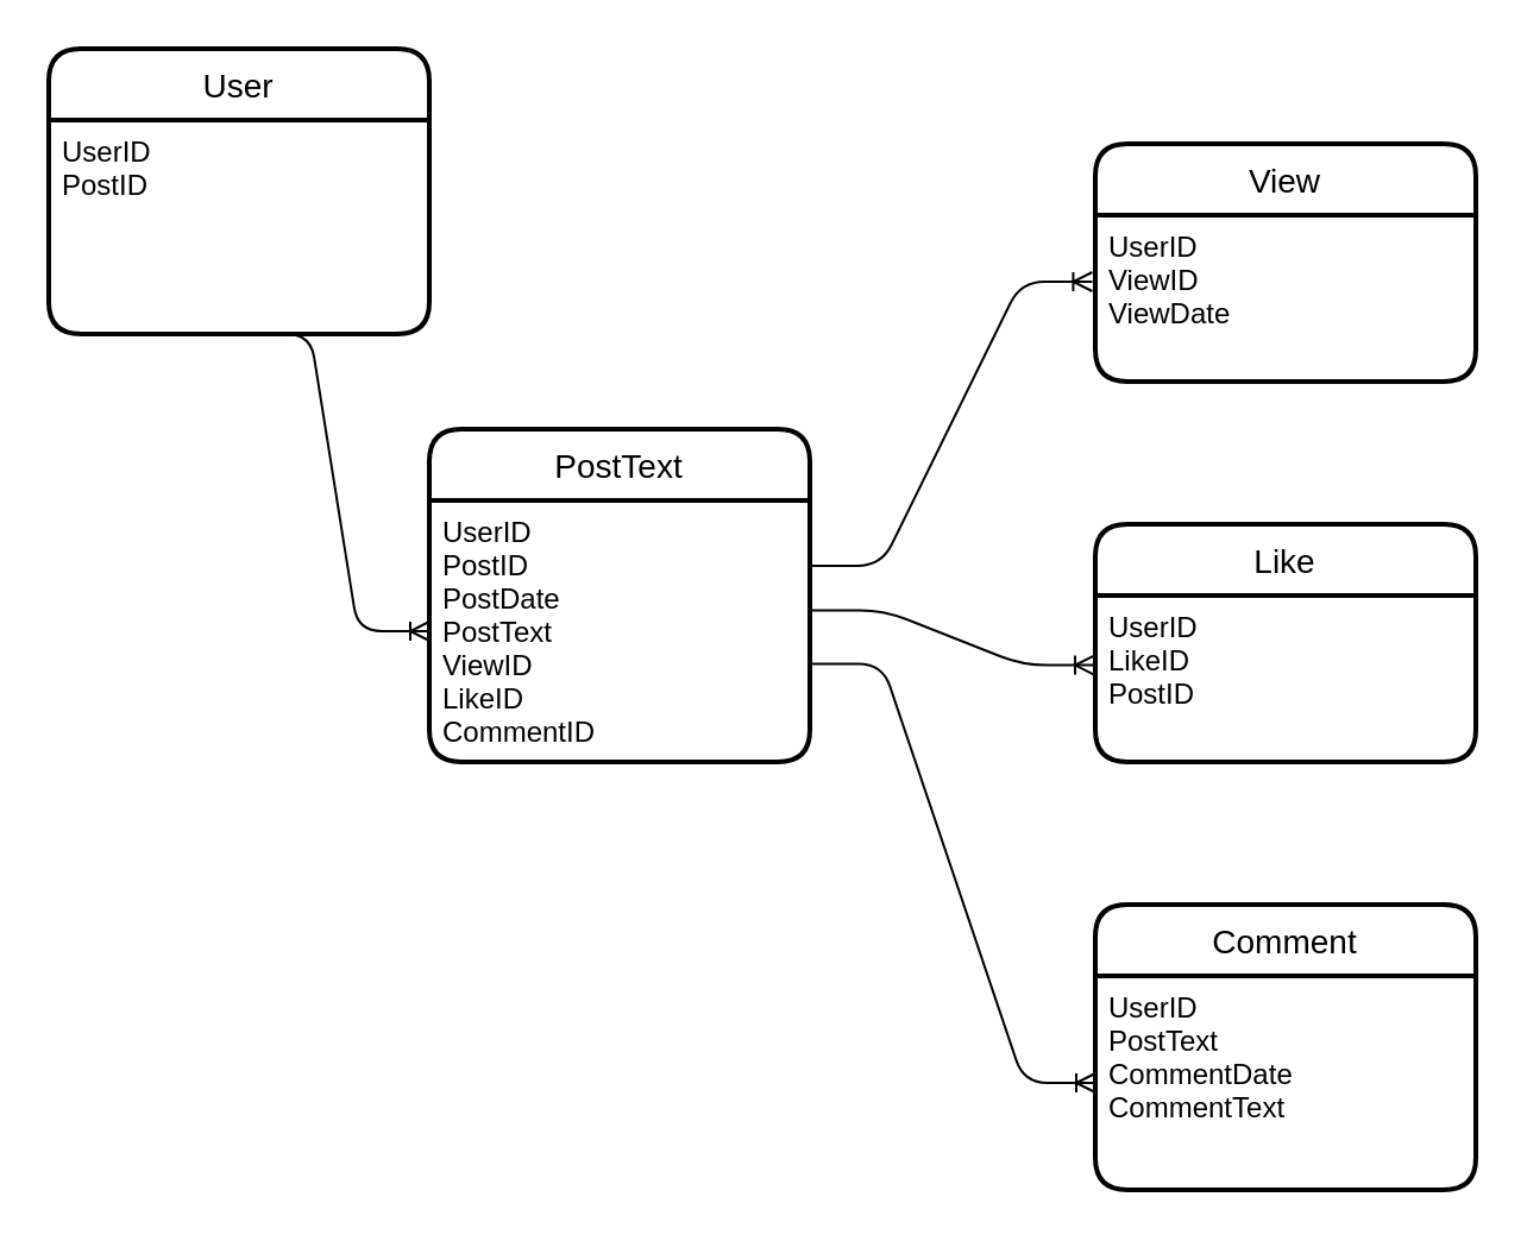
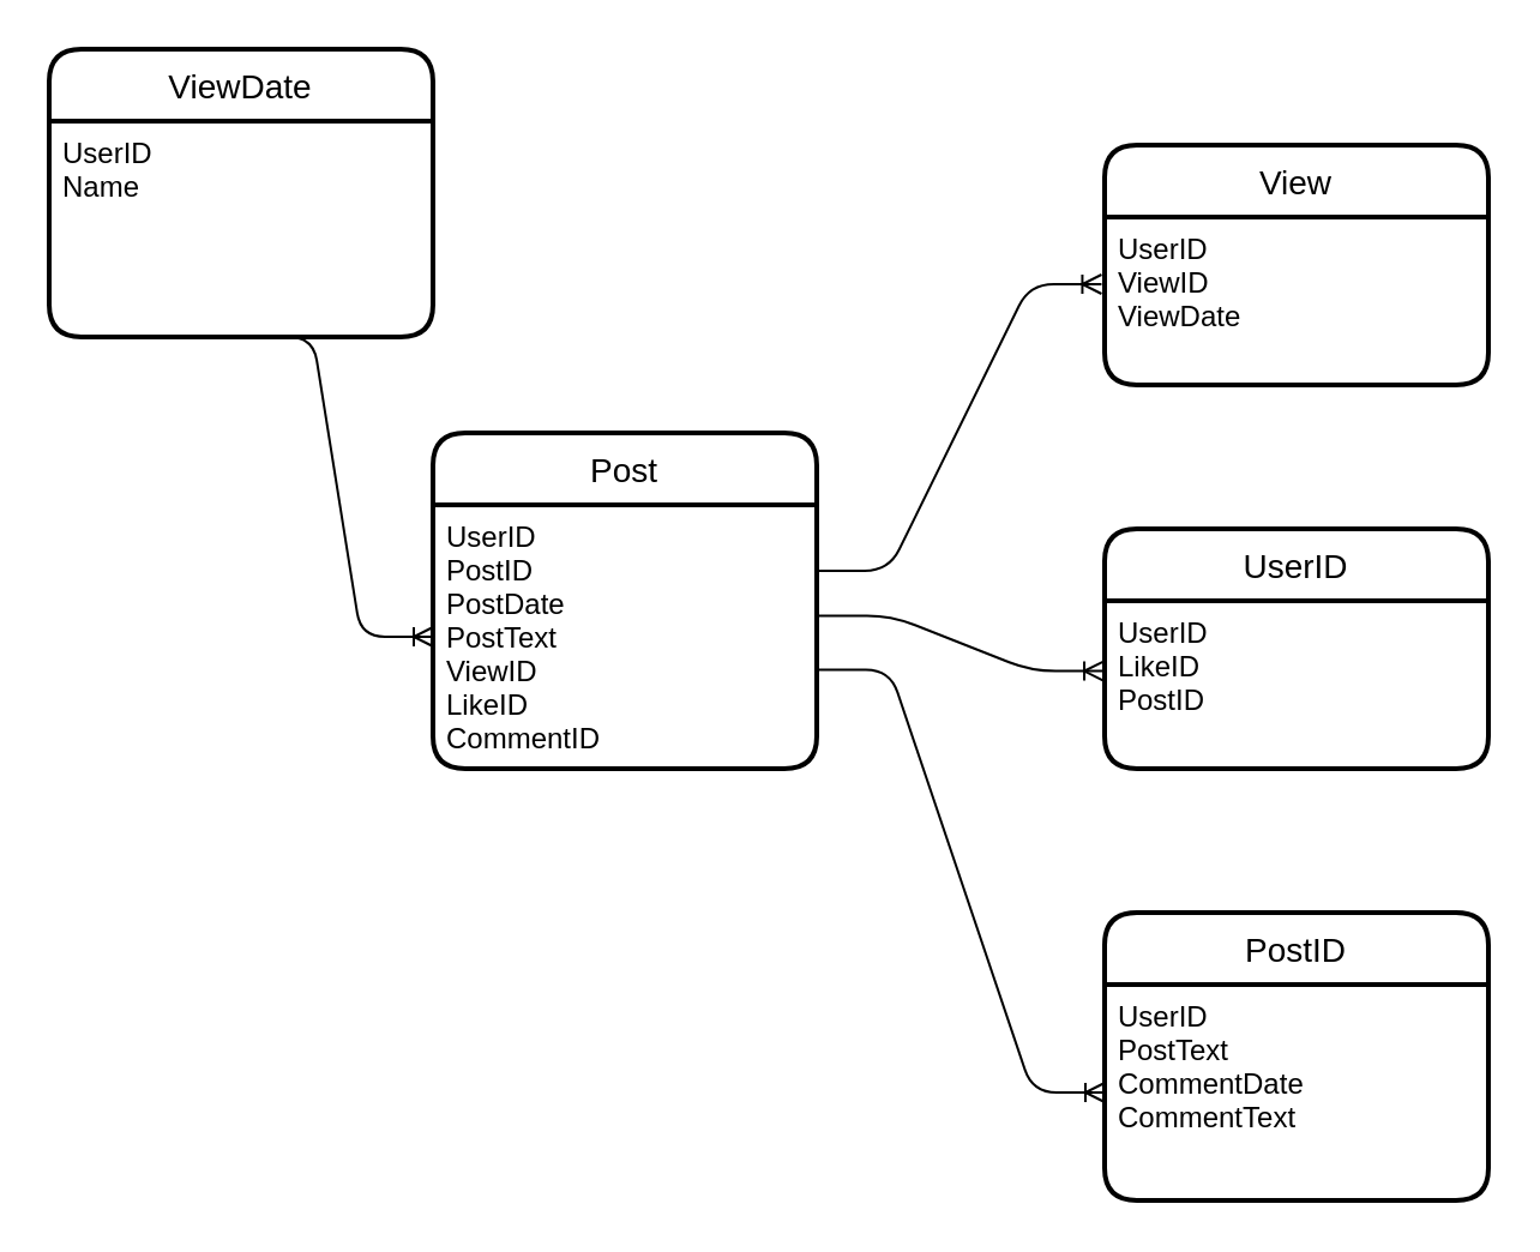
- <mxCell id="2" value="User" style="swimlane;childLayout=stackLayout;horizontal=1;startSize=30;horizontalStack=0;rounded=1;fontSize=14;fontStyle=0;strokeWidth=2;resizeParent=0;resizeLast=1;shadow=0;dashed=0;align=center;" vertex="1" parent="1"><mxGeometry x="20" y="20" width="160" height="120" as="geometry" /></mxCell>
+ <mxCell id="2" value="ViewDate" style="swimlane;childLayout=stackLayout;horizontal=1;startSize=30;horizontalStack=0;rounded=1;fontSize=14;fontStyle=0;strokeWidth=2;resizeParent=0;resizeLast=1;shadow=0;dashed=0;align=center;" vertex="1" parent="1"><mxGeometry x="20" y="20" width="160" height="120" as="geometry" /></mxCell>
- <mxCell id="3" value="UserID&#10;PostID" style="align=left;strokeColor=none;fillColor=none;spacingLeft=4;fontSize=12;verticalAlign=top;resizable=0;rotatable=0;part=1;" vertex="1" parent="2"><mxGeometry y="30" width="160" height="90" as="geometry" /></mxCell>
+ <mxCell id="3" value="UserID&#10;Name" style="align=left;strokeColor=none;fillColor=none;spacingLeft=4;fontSize=12;verticalAlign=top;resizable=0;rotatable=0;part=1;" vertex="1" parent="2"><mxGeometry y="30" width="160" height="90" as="geometry" /></mxCell>
- <mxCell id="4" value="PostText" style="swimlane;childLayout=stackLayout;horizontal=1;startSize=30;horizontalStack=0;rounded=1;fontSize=14;fontStyle=0;strokeWidth=2;resizeParent=0;resizeLast=1;shadow=0;dashed=0;align=center;" vertex="1" parent="1"><mxGeometry x="180" y="180" width="160" height="140" as="geometry" /></mxCell>
+ <mxCell id="4" value="Post" style="swimlane;childLayout=stackLayout;horizontal=1;startSize=30;horizontalStack=0;rounded=1;fontSize=14;fontStyle=0;strokeWidth=2;resizeParent=0;resizeLast=1;shadow=0;dashed=0;align=center;" vertex="1" parent="1"><mxGeometry x="180" y="180" width="160" height="140" as="geometry" /></mxCell>
- <mxCell id="8" value="Like" style="swimlane;childLayout=stackLayout;horizontal=1;startSize=30;horizontalStack=0;rounded=1;fontSize=14;fontStyle=0;strokeWidth=2;resizeParent=0;resizeLast=1;shadow=0;dashed=0;align=center;" vertex="1" parent="1"><mxGeometry x="460" y="220" width="160" height="100" as="geometry" /></mxCell>
+ <mxCell id="8" value="UserID" style="swimlane;childLayout=stackLayout;horizontal=1;startSize=30;horizontalStack=0;rounded=1;fontSize=14;fontStyle=0;strokeWidth=2;resizeParent=0;resizeLast=1;shadow=0;dashed=0;align=center;" vertex="1" parent="1"><mxGeometry x="460" y="220" width="160" height="100" as="geometry" /></mxCell>
- <mxCell id="10" value="Comment" style="swimlane;childLayout=stackLayout;horizontal=1;startSize=30;horizontalStack=0;rounded=1;fontSize=14;fontStyle=0;strokeWidth=2;resizeParent=0;resizeLast=1;shadow=0;dashed=0;align=center;" vertex="1" parent="1"><mxGeometry x="460" y="380" width="160" height="120" as="geometry" /></mxCell>
+ <mxCell id="10" value="PostID" style="swimlane;childLayout=stackLayout;horizontal=1;startSize=30;horizontalStack=0;rounded=1;fontSize=14;fontStyle=0;strokeWidth=2;resizeParent=0;resizeLast=1;shadow=0;dashed=0;align=center;" vertex="1" parent="1"><mxGeometry x="460" y="380" width="160" height="120" as="geometry" /></mxCell>
